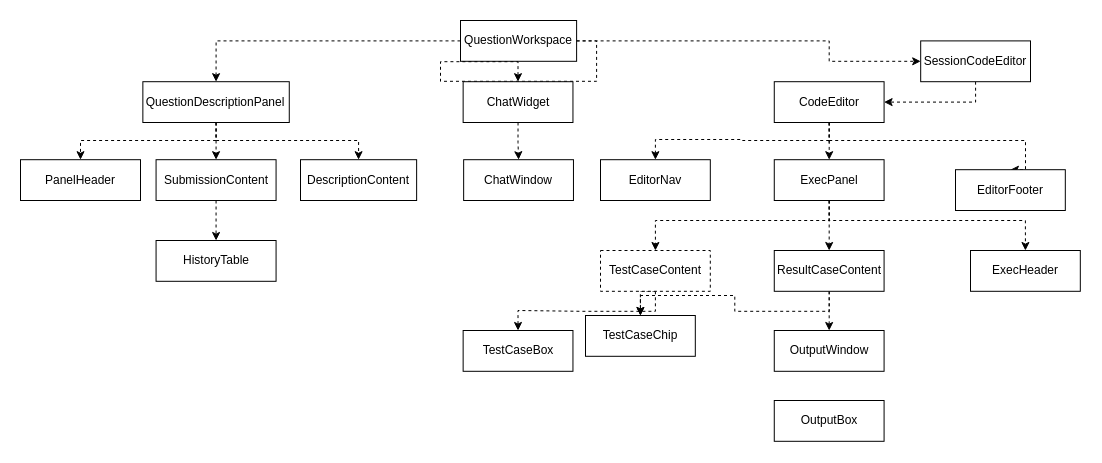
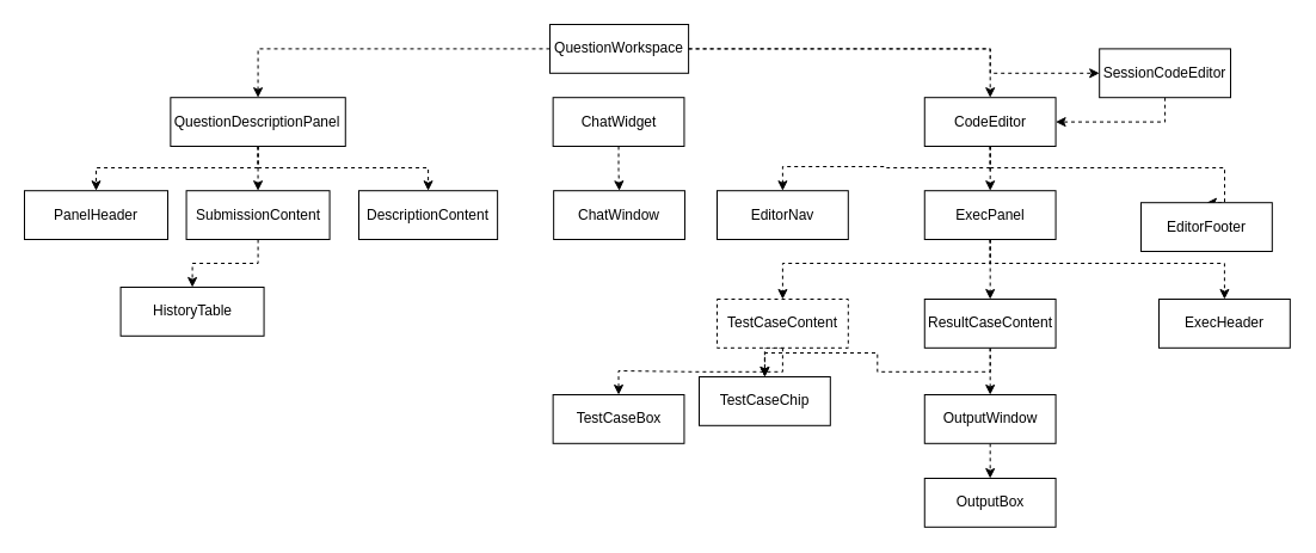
- <mxCell id="7" style="edgeStyle=orthogonalEdgeStyle;rounded=0;orthogonalLoop=1;jettySize=auto;html=1;exitX=1;exitY=0.5;exitDx=0;exitDy=0;dashed=1;" parent="1" source="2" target="8" edge="1"><mxGeometry relative="1" as="geometry" /></mxCell>
+ <mxCell id="7" style="edgeStyle=orthogonalEdgeStyle;rounded=0;orthogonalLoop=1;jettySize=auto;html=1;exitX=1;exitY=0.5;exitDx=0;exitDy=0;dashed=1;" parent="1" source="2" target="6" edge="1"><mxGeometry relative="1" as="geometry" /></mxCell>
- <mxCell id="23" value="HistoryTable" style="rounded=0;whiteSpace=wrap;html=1;" vertex="1" parent="1"><mxGeometry x="155.57" y="240" width="120" height="40.8" as="geometry" /></mxCell>
+ <mxCell id="23" value="HistoryTable" style="rounded=0;whiteSpace=wrap;html=1;" vertex="1" parent="1"><mxGeometry x="100.57" y="240" width="120" height="40.8" as="geometry" /></mxCell>
+ <mxCell id="39" style="edgeStyle=orthogonalEdgeStyle;rounded=0;orthogonalLoop=1;jettySize=auto;html=1;exitX=0.5;exitY=1;exitDx=0;exitDy=0;entryX=0.5;entryY=0;entryDx=0;entryDy=0;dashed=1;" edge="1" parent="1" source="40" target="41"><mxGeometry relative="1" as="geometry" /></mxCell>
